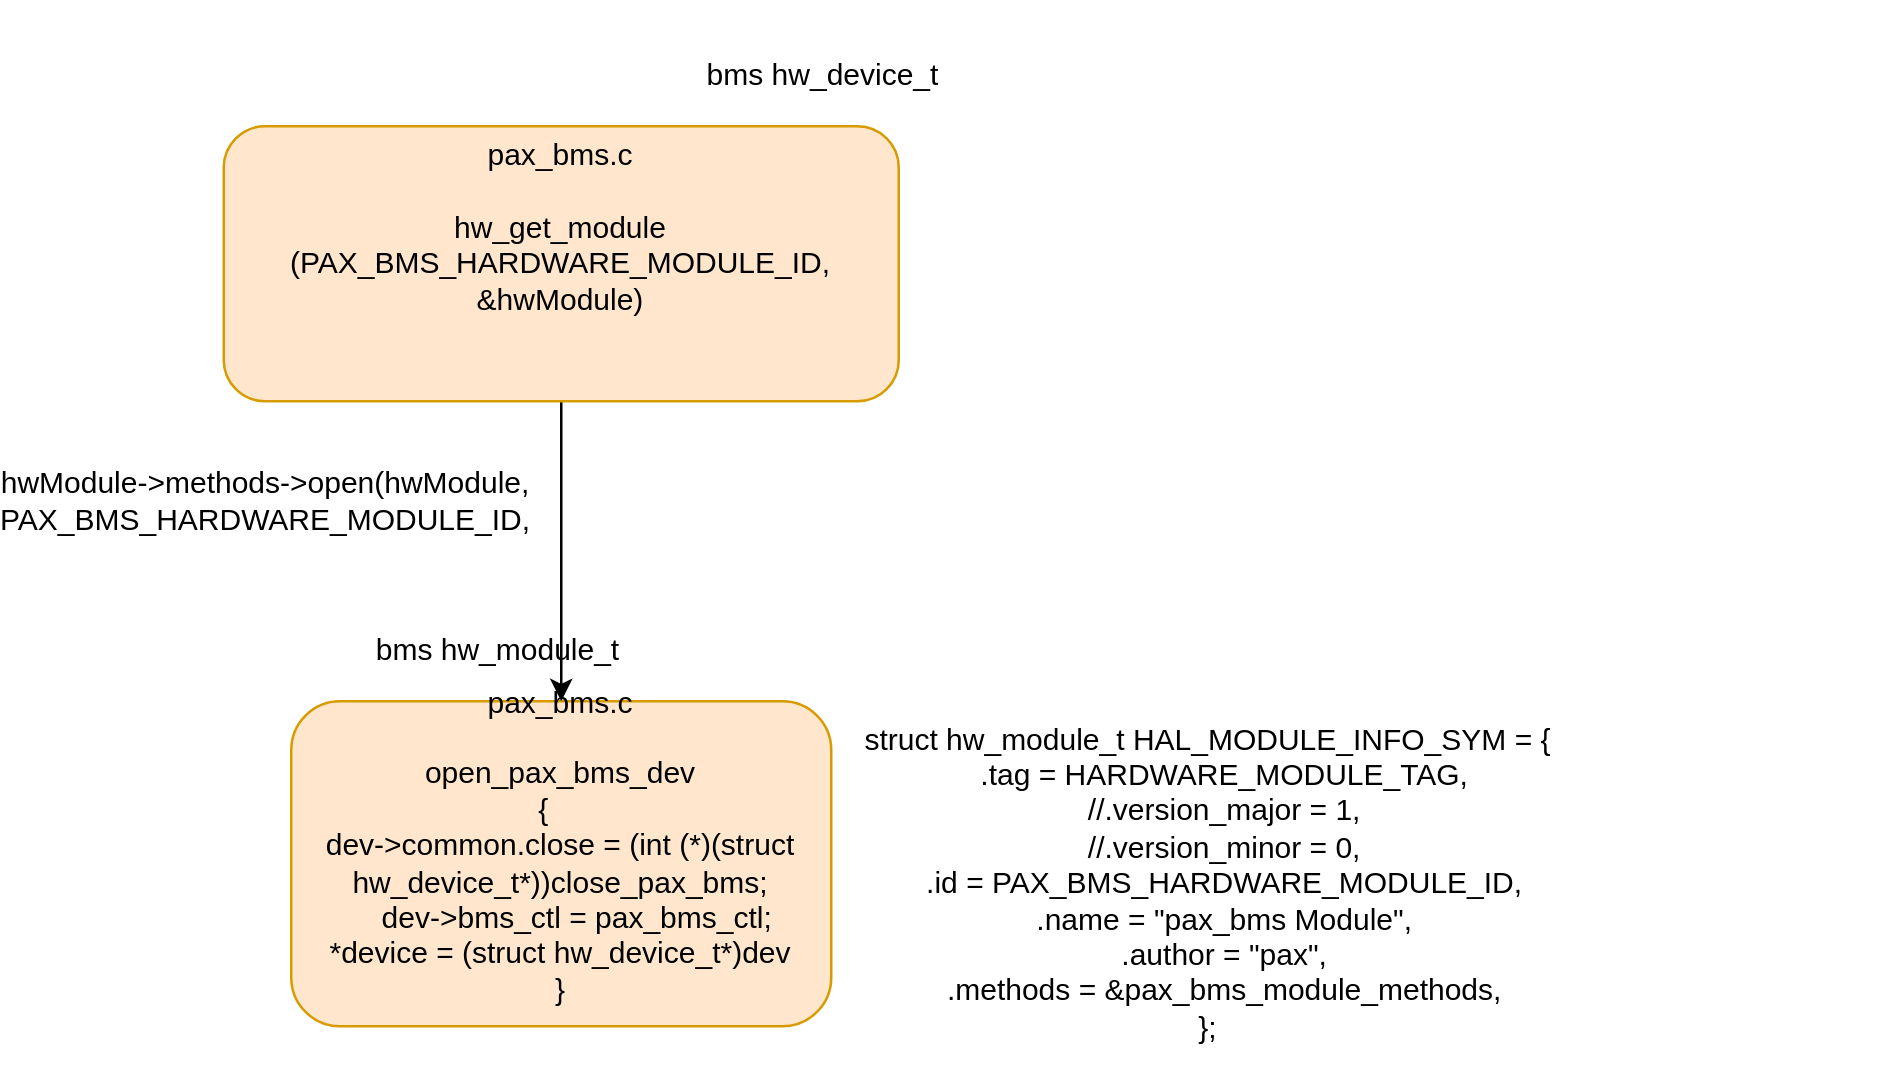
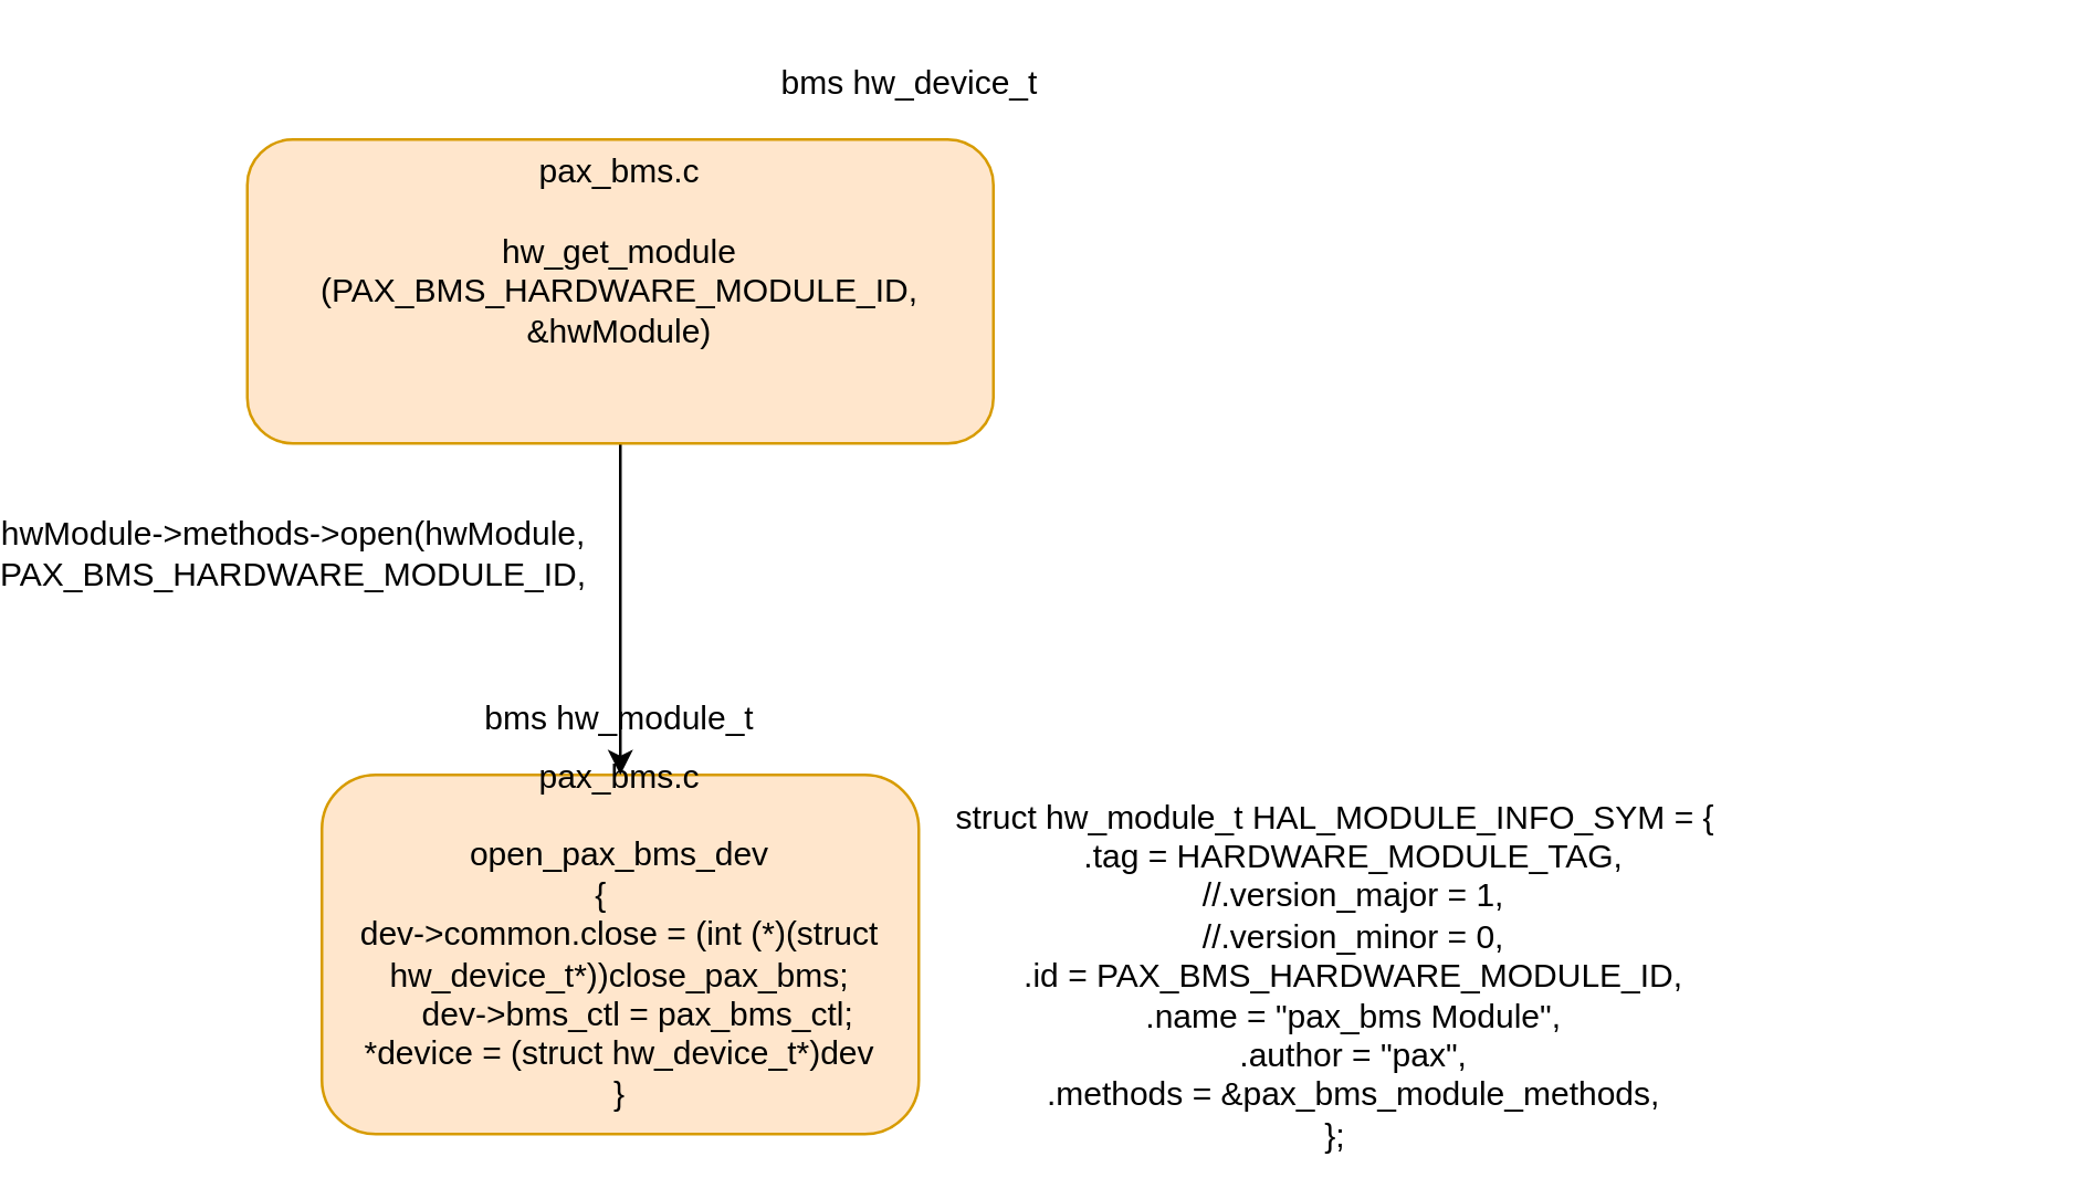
- <mxCell id="3" value="bms hw_module_t" style="text;html=1;strokeColor=none;fillColor=none;align=center;verticalAlign=middle;whiteSpace=wrap;rounded=0;" vertex="1" parent="1"><mxGeometry x="74" y="250" width="118" height="20" as="geometry" /></mxCell>
+ <mxCell id="3" value="bms hw_module_t" style="text;html=1;strokeColor=none;fillColor=none;align=center;verticalAlign=middle;whiteSpace=wrap;rounded=0;" vertex="1" parent="1"><mxGeometry x="99" y="250" width="118" height="20" as="geometry" /></mxCell>
